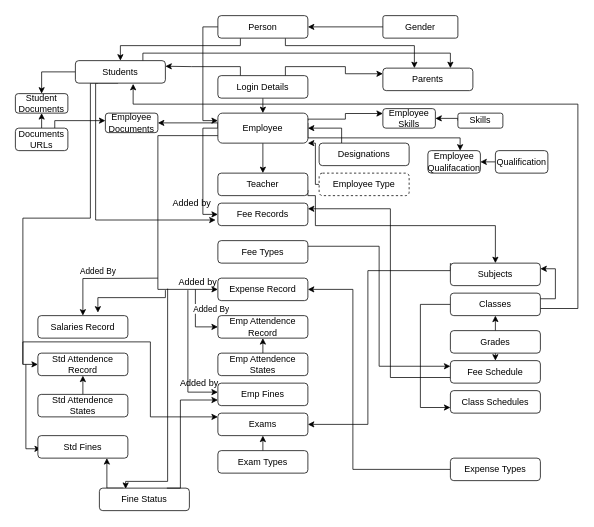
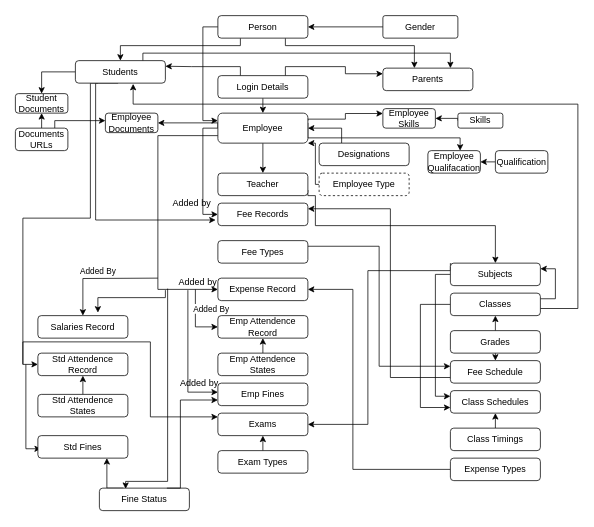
+ <mxCell id="30" style="edgeStyle=orthogonalEdgeStyle;rounded=0;orthogonalLoop=1;jettySize=auto;html=1;exitX=0;exitY=0.5;exitDx=0;exitDy=0;entryX=0;entryY=0.25;entryDx=0;entryDy=0;" parent="1" source="32" target="65" edge="1"><mxGeometry relative="1" as="geometry"><mxPoint x="530" y="365" as="targetPoint" /></mxGeometry></mxCell>
+ <mxCell id="66" style="edgeStyle=orthogonalEdgeStyle;rounded=0;orthogonalLoop=1;jettySize=auto;html=1;exitX=0.5;exitY=0;exitDx=0;exitDy=0;entryX=0.5;entryY=1;entryDx=0;entryDy=0;" parent="1" source="67" target="65" edge="1"><mxGeometry relative="1" as="geometry" /></mxCell>
+ <mxCell id="67" value="Class Timings" style="rounded=1;whiteSpace=wrap;html=1;" parent="1" vertex="1"><mxGeometry x="600" y="570" width="120" height="30" as="geometry" /></mxCell>
